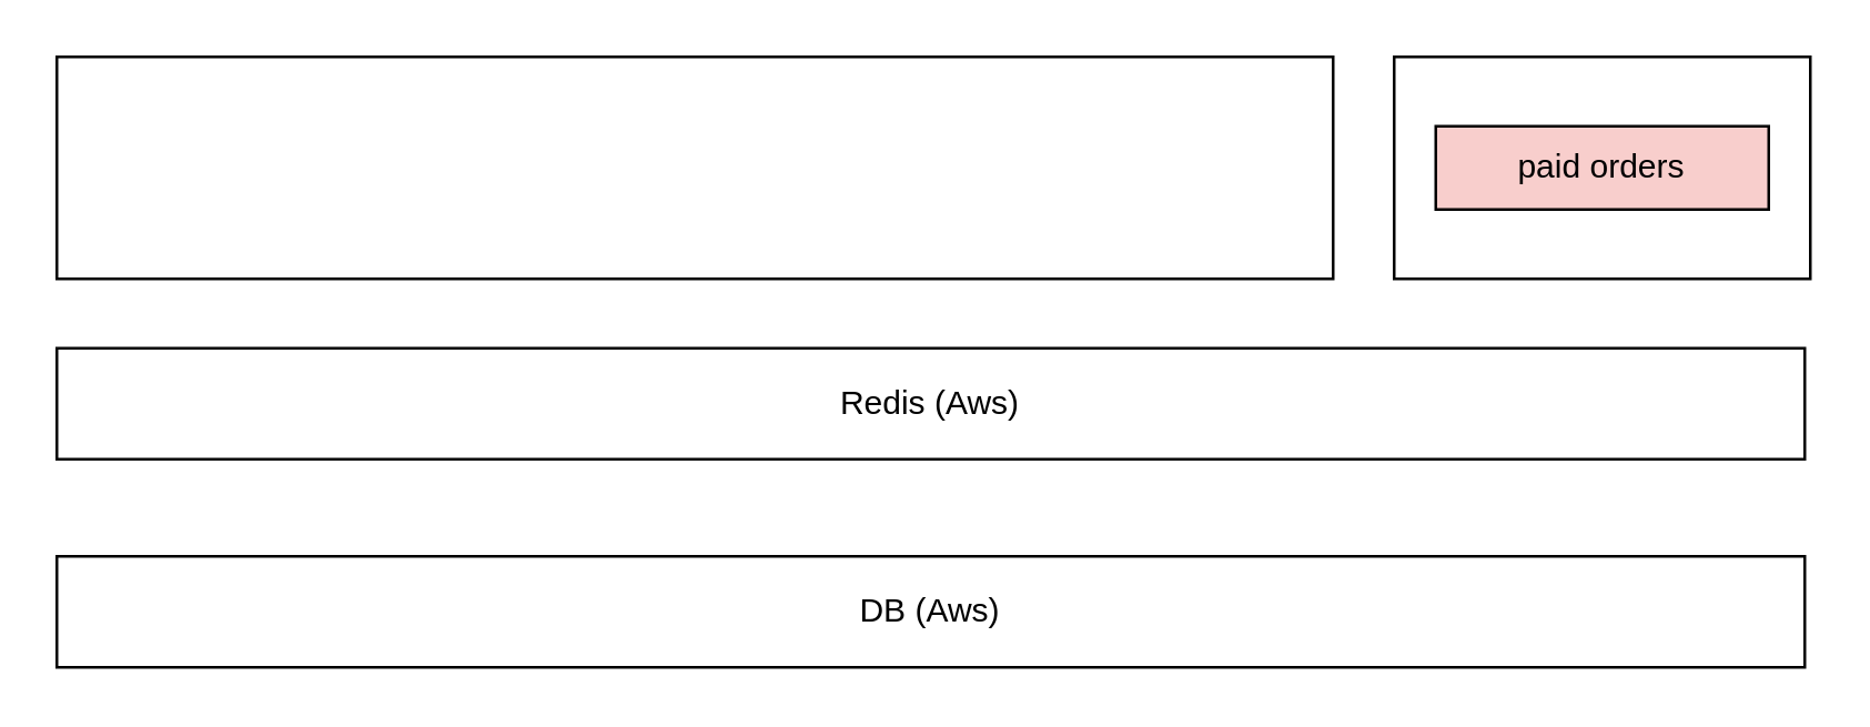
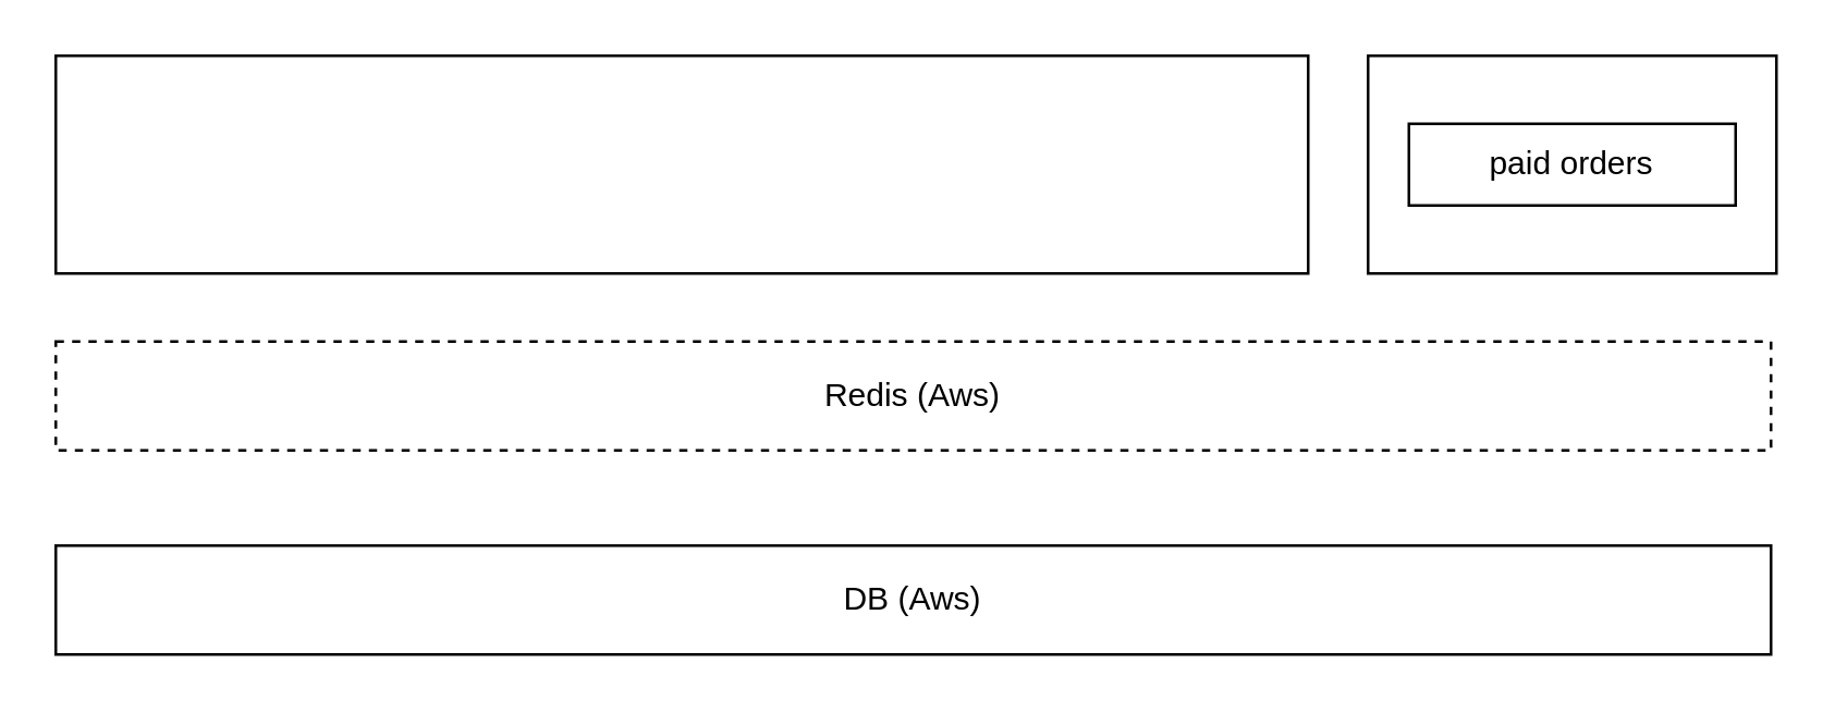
- <mxCell id="5" value="paid orders" style="rounded=0;whiteSpace=wrap;html=1;fillColor=#f8cecc;" vertex="1" parent="1"><mxGeometry x="517" y="45" width="120" height="30" as="geometry" /></mxCell>
+ <mxCell id="5" value="paid orders" style="rounded=0;whiteSpace=wrap;html=1;" vertex="1" parent="1"><mxGeometry x="517" y="45" width="120" height="30" as="geometry" /></mxCell>
- <mxCell id="3" value="Redis (Aws)" style="rounded=0;whiteSpace=wrap;html=1;" vertex="1" parent="1"><mxGeometry x="20" y="125" width="630" height="40" as="geometry" /></mxCell>
+ <mxCell id="3" value="Redis (Aws)" style="rounded=0;whiteSpace=wrap;html=1;dashed=1;" vertex="1" parent="1"><mxGeometry x="20" y="125" width="630" height="40" as="geometry" /></mxCell>
